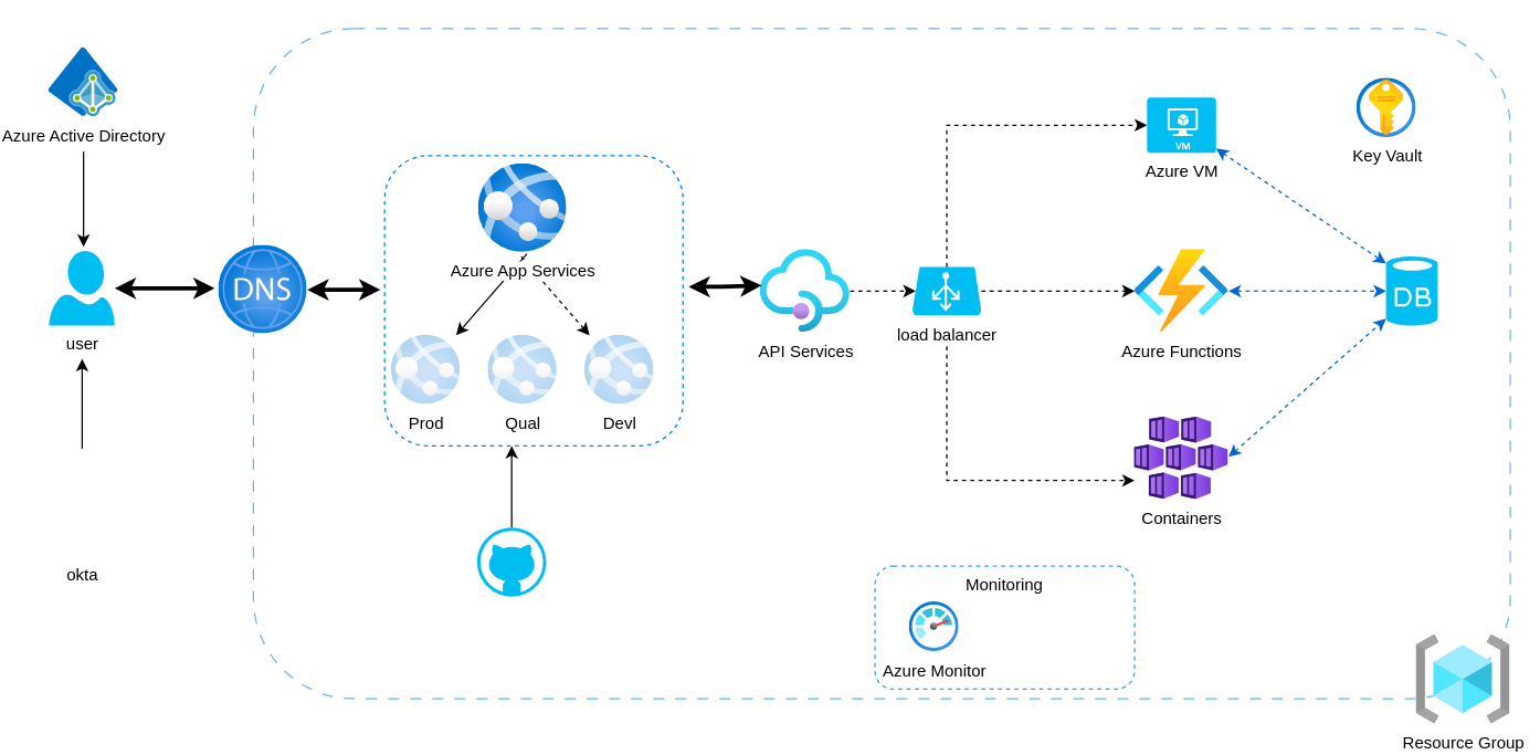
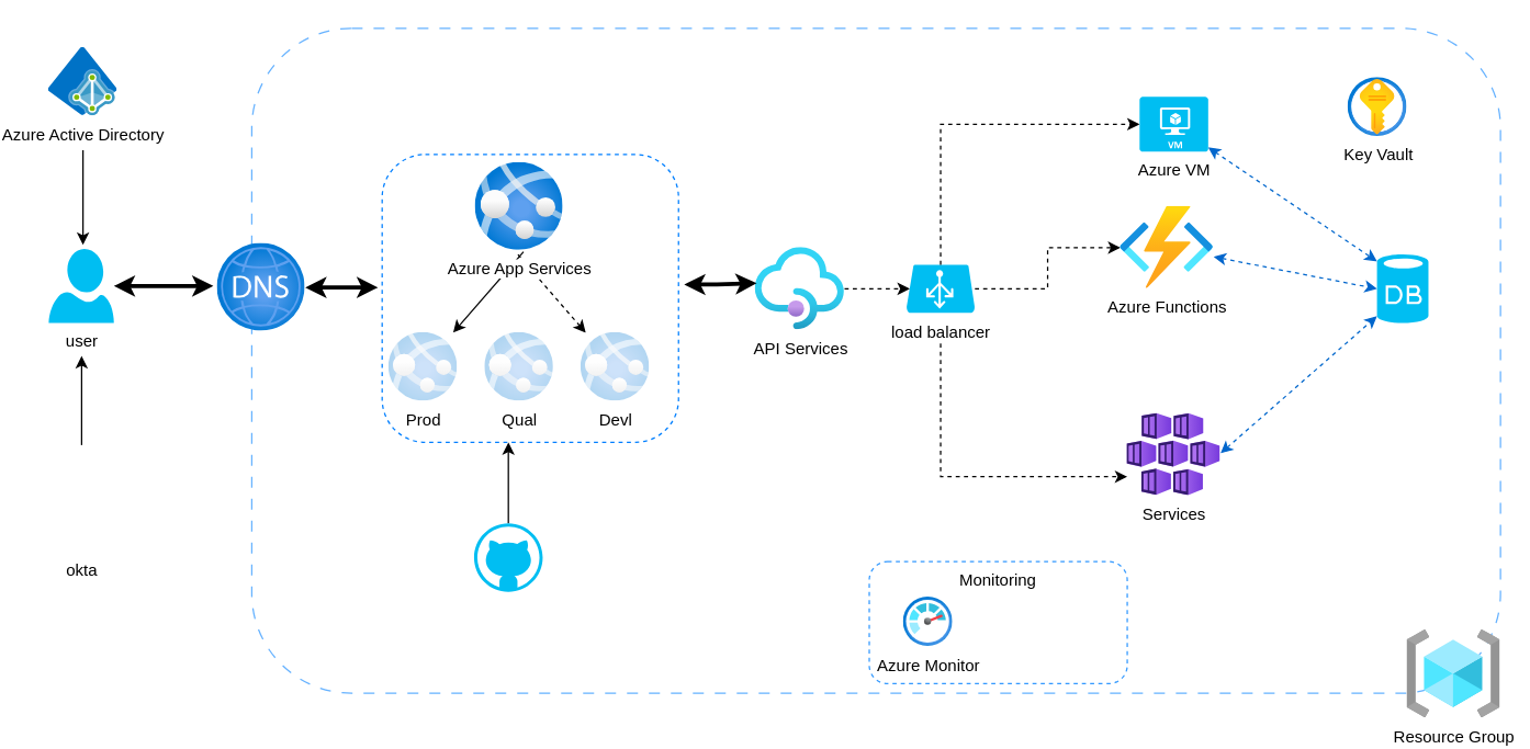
- <mxCell id="26" value="Azure Functions" style="image;aspect=fixed;html=1;points=[];align=center;fontSize=12;image=img/lib/azure2/compute/Function_Apps.svg;" vertex="1" parent="1"><mxGeometry x="821" y="180" width="68" height="60" as="geometry" /></mxCell>
+ <mxCell id="26" value="Azure Functions" style="image;aspect=fixed;html=1;points=[];align=center;fontSize=12;image=img/lib/azure2/compute/Function_Apps.svg;" vertex="1" parent="1"><mxGeometry x="816" y="150" width="68" height="60" as="geometry" /></mxCell>
- <mxCell id="28" value="Containers" style="image;aspect=fixed;html=1;points=[];align=center;fontSize=12;image=img/lib/azure2/containers/Kubernetes_Services.svg;" vertex="1" parent="1"><mxGeometry x="821" y="301" width="68" height="60" as="geometry" /></mxCell>
+ <mxCell id="28" value="Services" style="image;aspect=fixed;html=1;points=[];align=center;fontSize=12;image=img/lib/azure2/containers/Kubernetes_Services.svg;" vertex="1" parent="1"><mxGeometry x="821" y="301" width="68" height="60" as="geometry" /></mxCell>
